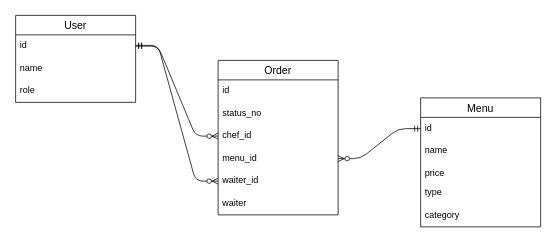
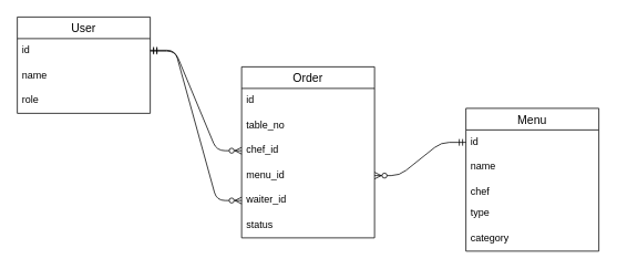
- <mxCell id="8" value="status_no" style="text;strokeColor=none;fillColor=none;spacingLeft=4;spacingRight=4;overflow=hidden;rotatable=0;points=[[0,0.5],[1,0.5]];portConstraint=eastwest;fontSize=12;" vertex="1" parent="6"><mxGeometry y="56" width="160" height="30" as="geometry" /></mxCell>
+ <mxCell id="8" value="table_no" style="text;strokeColor=none;fillColor=none;spacingLeft=4;spacingRight=4;overflow=hidden;rotatable=0;points=[[0,0.5],[1,0.5]];portConstraint=eastwest;fontSize=12;" vertex="1" parent="6"><mxGeometry y="56" width="160" height="30" as="geometry" /></mxCell>
- <mxCell id="16" value="price" style="text;strokeColor=none;fillColor=none;align=left;verticalAlign=top;spacingLeft=4;spacingRight=4;overflow=hidden;rotatable=0;points=[[0,0.5],[1,0.5]];portConstraint=eastwest;" vertex="1" parent="13"><mxGeometry y="86" width="160" height="26" as="geometry" /></mxCell>
+ <mxCell id="16" value="chef" style="text;strokeColor=none;fillColor=none;align=left;verticalAlign=top;spacingLeft=4;spacingRight=4;overflow=hidden;rotatable=0;points=[[0,0.5],[1,0.5]];portConstraint=eastwest;" vertex="1" parent="13"><mxGeometry y="86" width="160" height="26" as="geometry" /></mxCell>
- <mxCell id="12" value="waiter" style="text;strokeColor=none;fillColor=none;spacingLeft=4;spacingRight=4;overflow=hidden;rotatable=0;points=[[0,0.5],[1,0.5]];portConstraint=eastwest;fontSize=12;" vertex="1" parent="6"><mxGeometry y="176" width="160" height="30" as="geometry" /></mxCell>
+ <mxCell id="12" value="status" style="text;strokeColor=none;fillColor=none;spacingLeft=4;spacingRight=4;overflow=hidden;rotatable=0;points=[[0,0.5],[1,0.5]];portConstraint=eastwest;fontSize=12;" vertex="1" parent="6"><mxGeometry y="176" width="160" height="30" as="geometry" /></mxCell>
